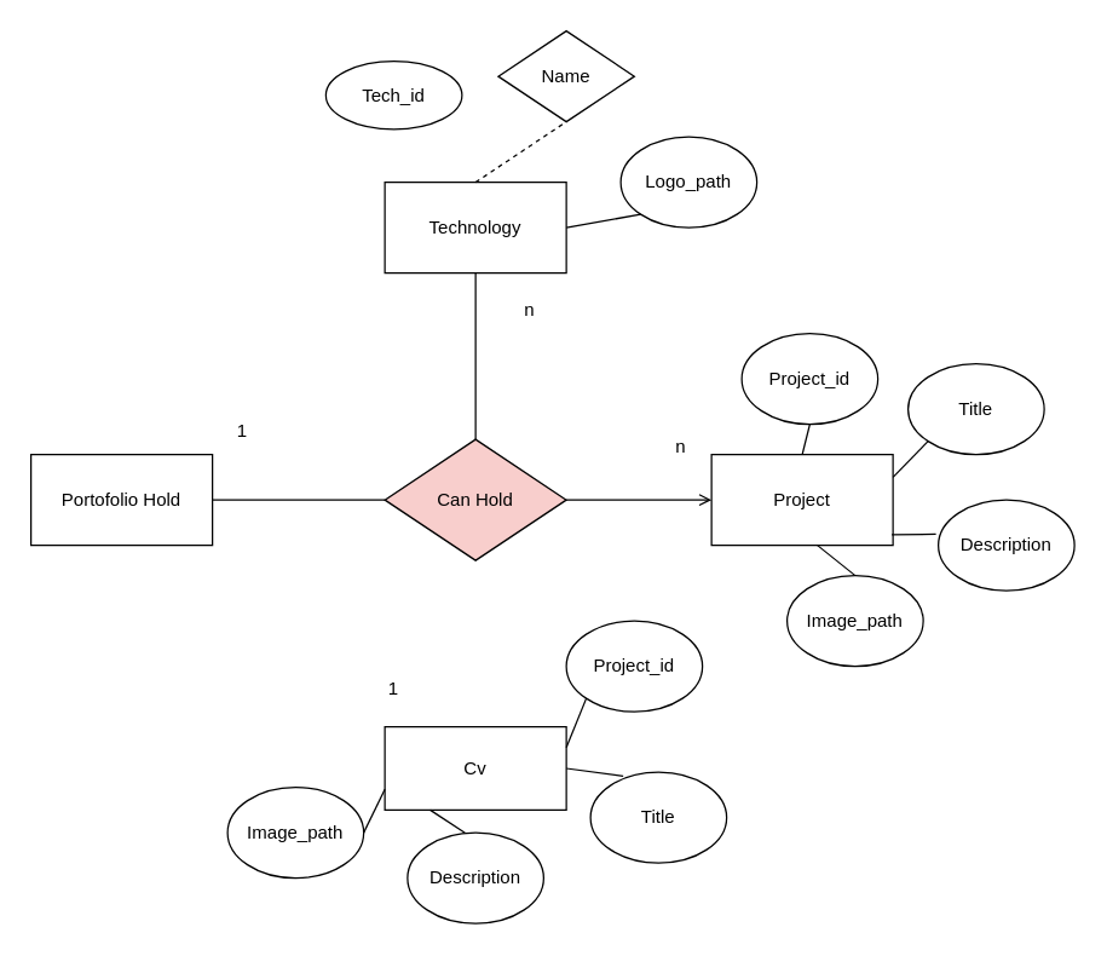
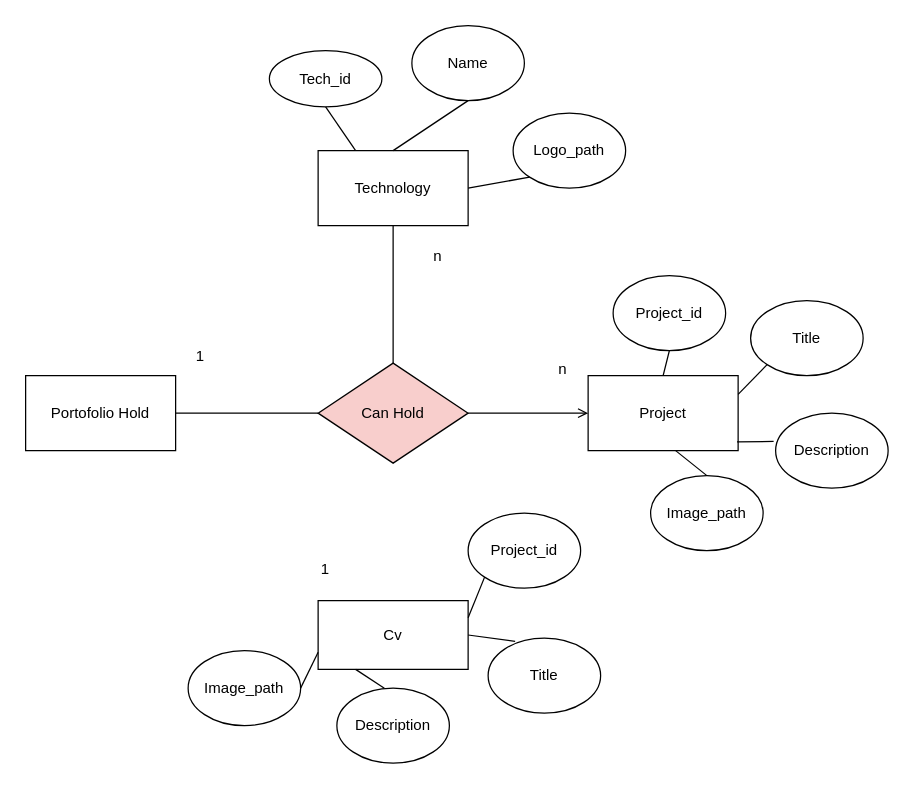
- <mxCell id="22" value="Name" style="rhombus;whiteSpace=wrap;html=1;" parent="1" vertex="1"><mxGeometry x="329" y="20" width="90" height="60" as="geometry" /></mxCell>
+ <mxCell id="22" value="Name" style="ellipse;whiteSpace=wrap;html=1;" parent="1" vertex="1"><mxGeometry x="329" y="20" width="90" height="60" as="geometry" /></mxCell>
- <mxCell id="24" value="" style="endArrow=none;html=1;rounded=0;exitX=0.5;exitY=0;exitDx=0;exitDy=0;entryX=0.5;entryY=1;entryDx=0;entryDy=0;dashed=1;" parent="1" source="17" target="22" edge="1"><mxGeometry width="50" height="50" relative="1" as="geometry"><mxPoint x="320" y="120" as="sourcePoint" /><mxPoint x="360" y="80" as="targetPoint" /></mxGeometry></mxCell>
+ <mxCell id="24" value="" style="endArrow=none;html=1;rounded=0;exitX=0.5;exitY=0;exitDx=0;exitDy=0;entryX=0.5;entryY=1;entryDx=0;entryDy=0;" parent="1" source="17" target="22" edge="1"><mxGeometry width="50" height="50" relative="1" as="geometry"><mxPoint x="320" y="120" as="sourcePoint" /><mxPoint x="360" y="80" as="targetPoint" /></mxGeometry></mxCell>
+ <mxCell id="23" value="" style="endArrow=none;html=1;rounded=0;exitX=0.25;exitY=0;exitDx=0;exitDy=0;entryX=0.5;entryY=1;entryDx=0;entryDy=0;" parent="1" source="17" target="20" edge="1"><mxGeometry width="50" height="50" relative="1" as="geometry"><mxPoint x="190" y="130" as="sourcePoint" /><mxPoint x="240" y="80" as="targetPoint" /></mxGeometry></mxCell>
